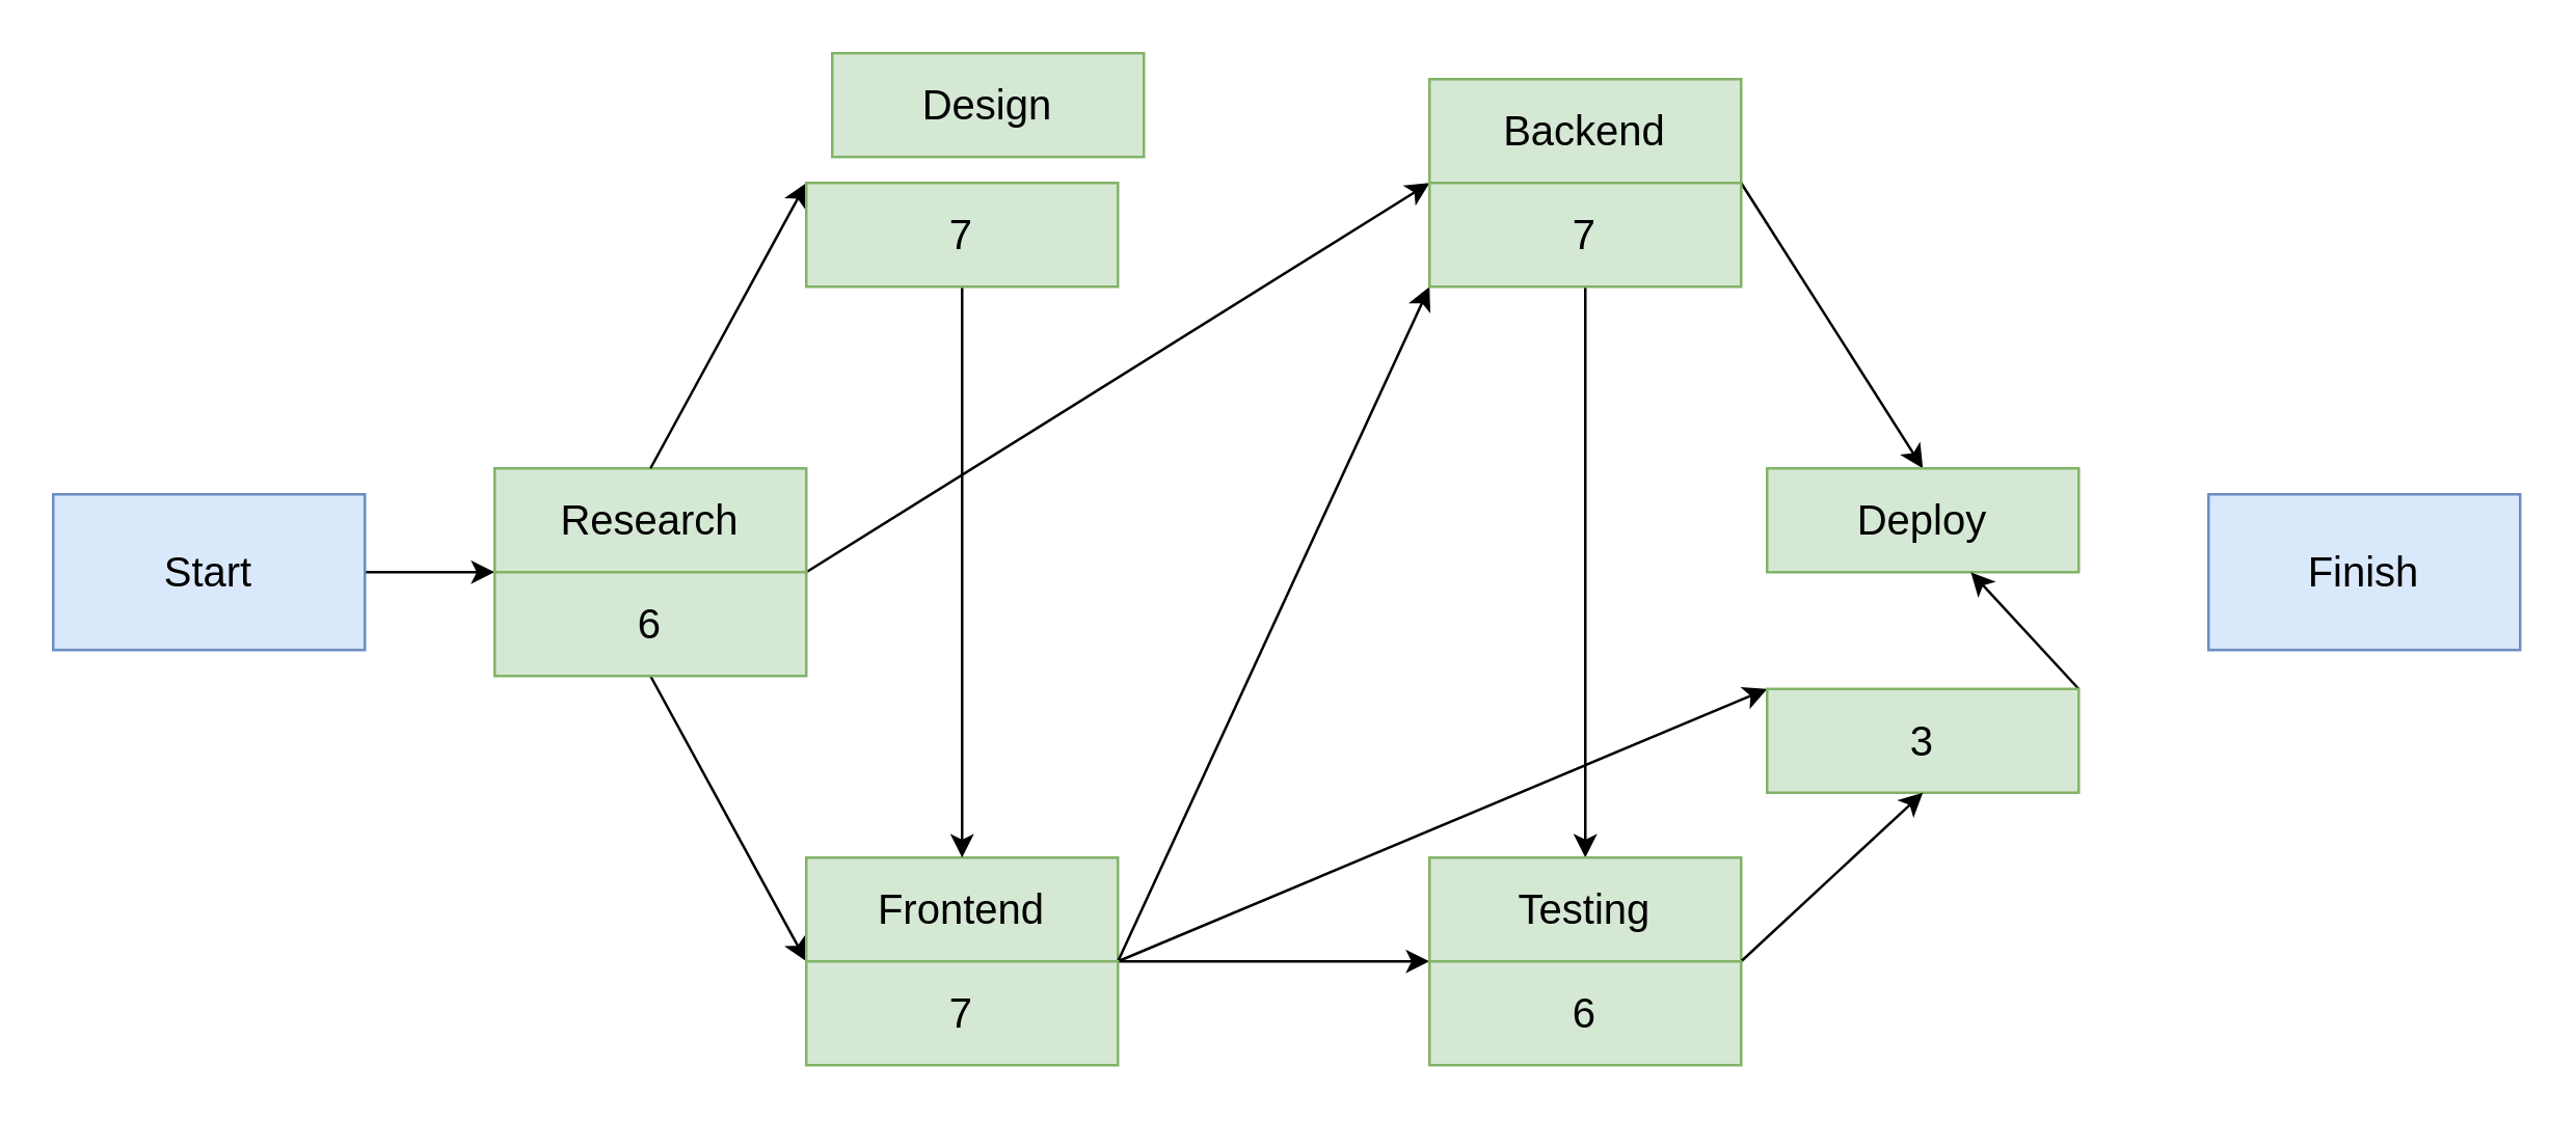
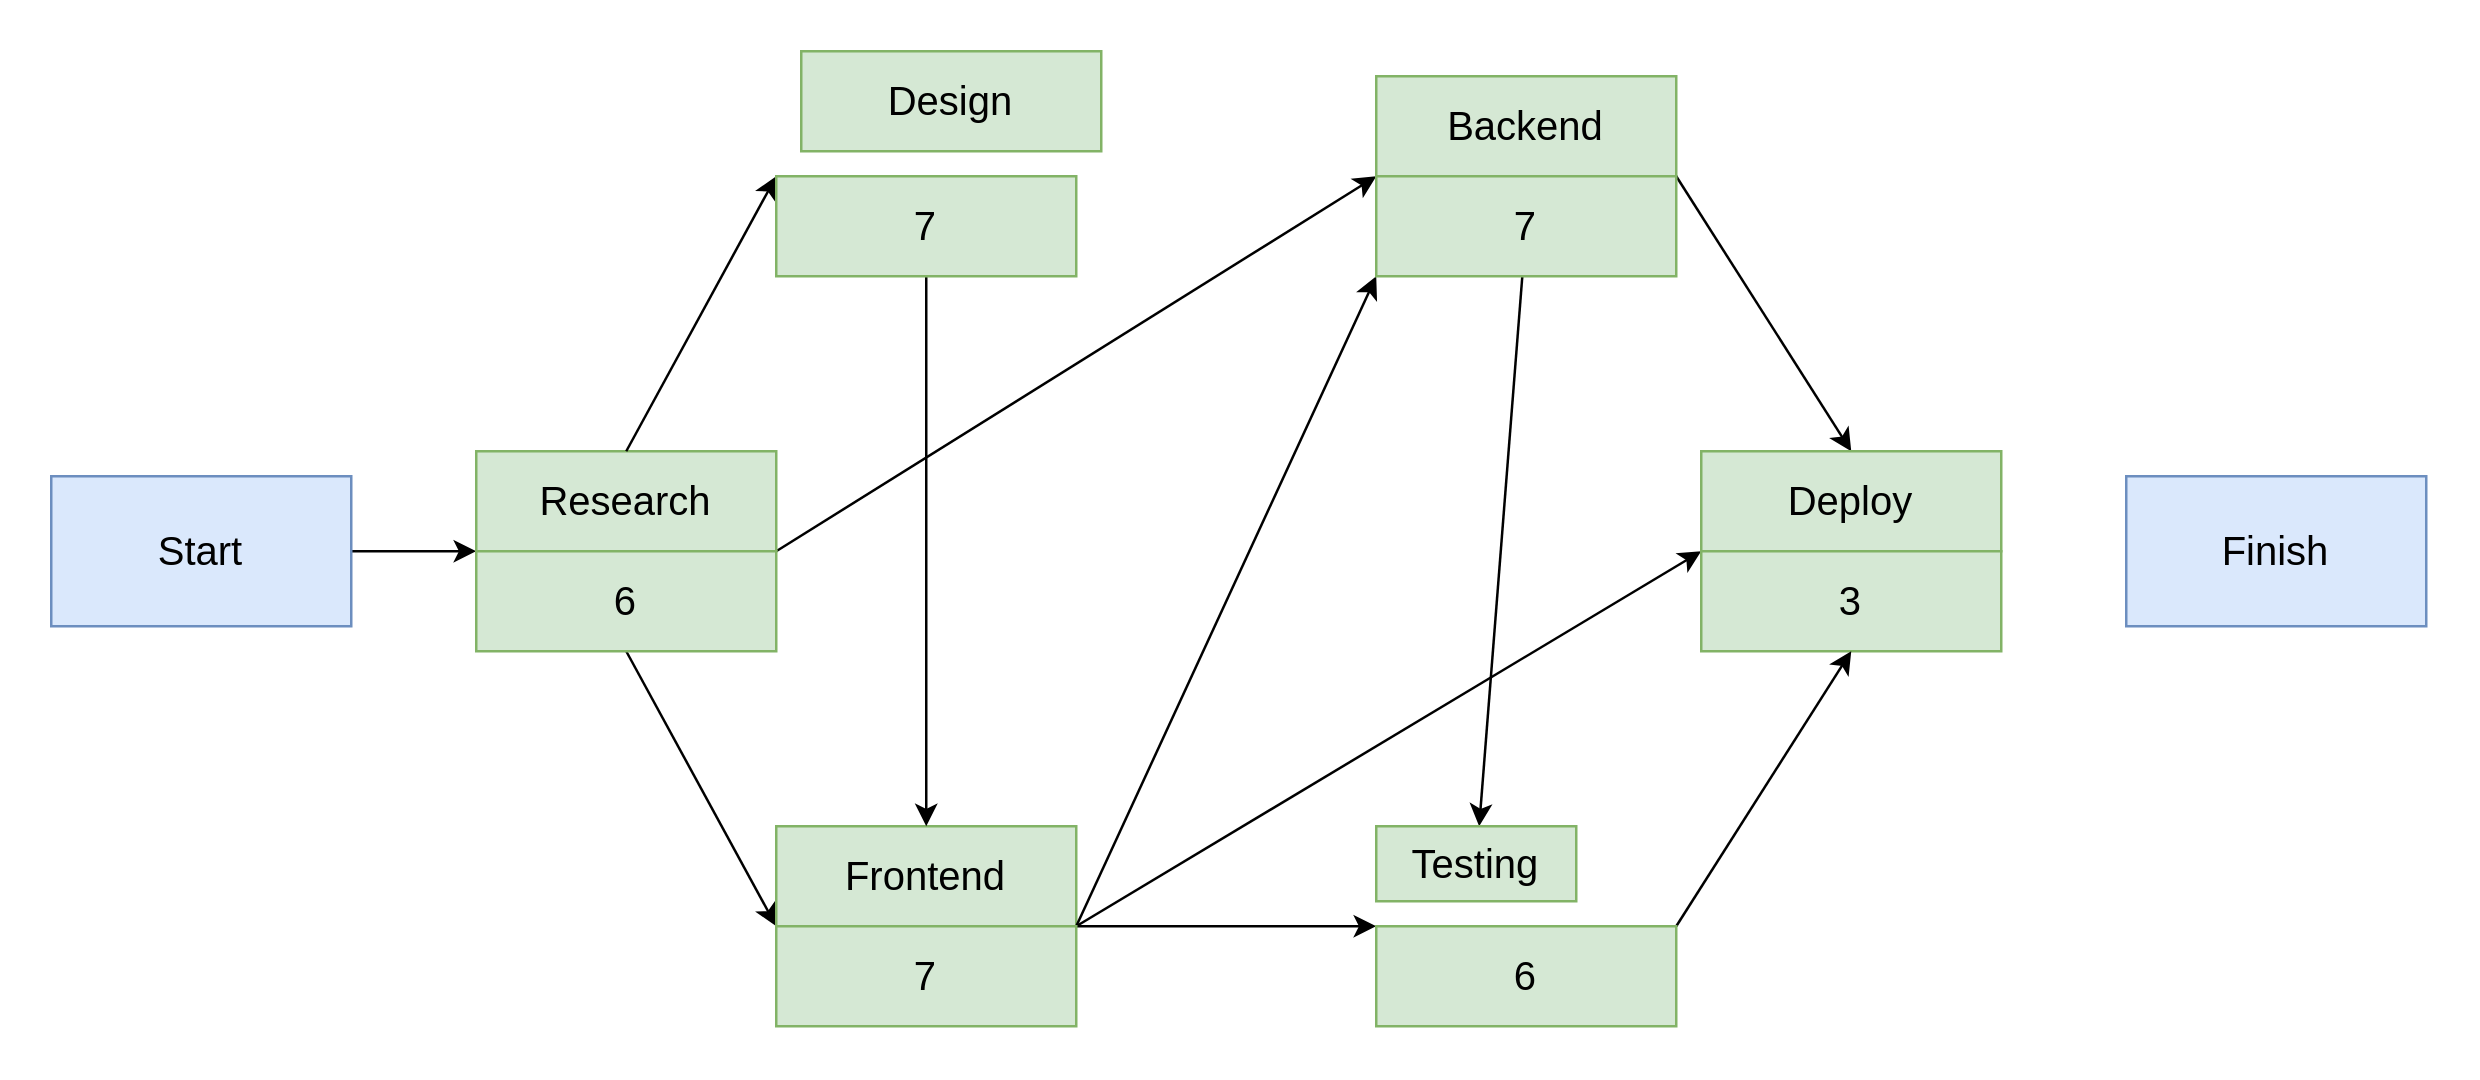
- <mxCell id="24" value="3" style="whiteSpace=wrap;html=1;fillColor=#d5e8d4;strokeColor=#82b366;fontSize=16;" vertex="1" parent="1"><mxGeometry x="680" y="265" width="120" height="40" as="geometry" /></mxCell>
+ <mxCell id="24" value="3" style="whiteSpace=wrap;html=1;fillColor=#d5e8d4;strokeColor=#82b366;fontSize=16;" vertex="1" parent="1"><mxGeometry x="680" y="220" width="120" height="40" as="geometry" /></mxCell>
- <mxCell id="25" value="Testing" style="whiteSpace=wrap;html=1;fillColor=#d5e8d4;strokeColor=#82b366;fontSize=16;" vertex="1" parent="1"><mxGeometry x="550" y="330" width="120" height="40" as="geometry" /></mxCell>
+ <mxCell id="25" value="Testing" style="whiteSpace=wrap;html=1;fillColor=#d5e8d4;strokeColor=#82b366;fontSize=16;" vertex="1" parent="1"><mxGeometry x="550" y="330" width="80" height="30" as="geometry" /></mxCell>
